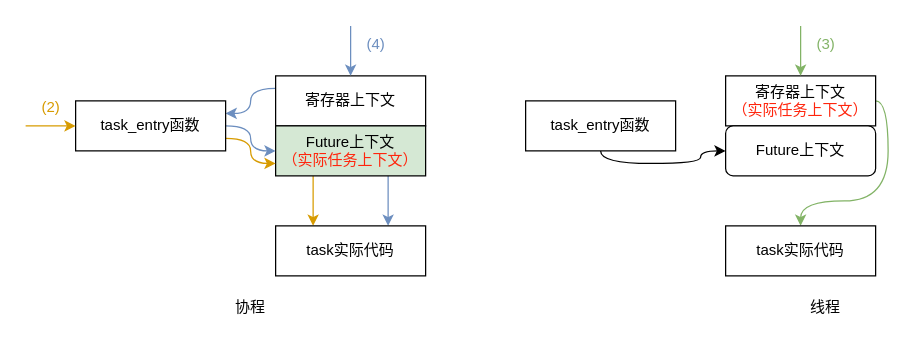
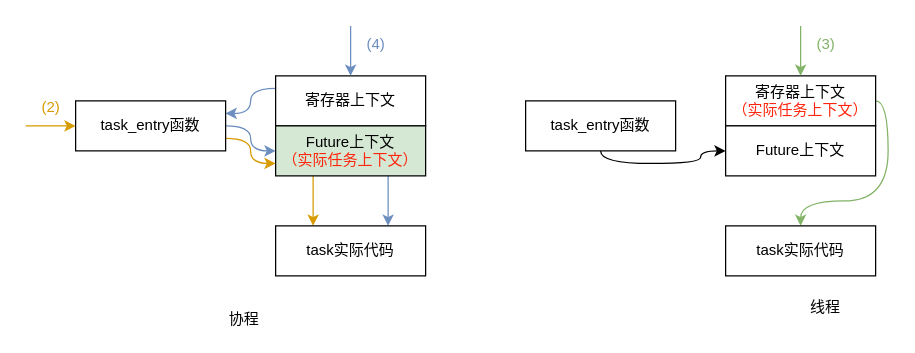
- <mxCell id="12" value="Future上下文" style="whiteSpace=wrap;html=1;rounded=1;" vertex="1" parent="1"><mxGeometry x="580" y="100" width="120" height="40" as="geometry" /></mxCell>
+ <mxCell id="12" value="Future上下文" style="rounded=0;whiteSpace=wrap;html=1;" vertex="1" parent="1"><mxGeometry x="580" y="100" width="120" height="40" as="geometry" /></mxCell>
- <mxCell id="23" value="&lt;font color=&quot;#000000&quot;&gt;协程&lt;/font&gt;" style="text;html=1;strokeColor=none;fillColor=none;align=center;verticalAlign=middle;whiteSpace=wrap;rounded=0;fontColor=#82B366;" vertex="1" parent="1"><mxGeometry x="170" y="230" width="60" height="30" as="geometry" /></mxCell>
+ <mxCell id="23" value="&lt;font color=&quot;#000000&quot;&gt;协程&lt;/font&gt;" style="text;html=1;strokeColor=none;fillColor=none;align=center;verticalAlign=middle;whiteSpace=wrap;rounded=0;fontColor=#82B366;" vertex="1" parent="1"><mxGeometry x="165" y="240" width="60" height="30" as="geometry" /></mxCell>
